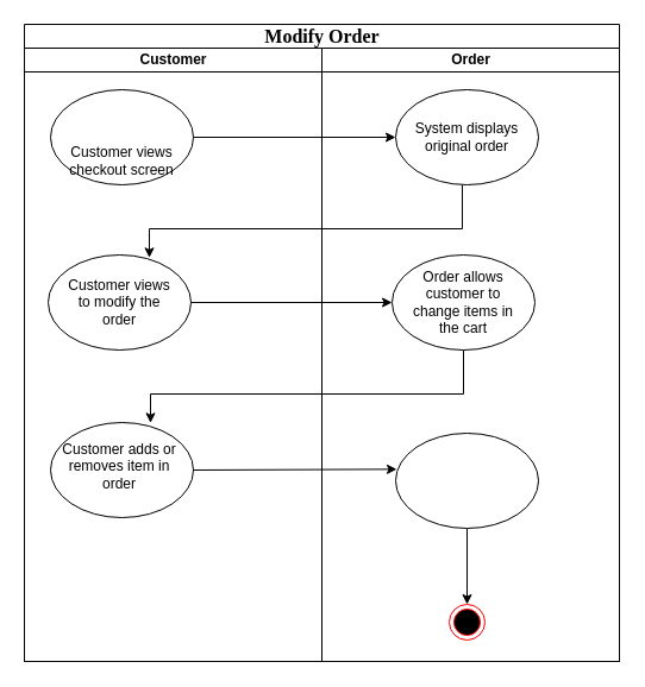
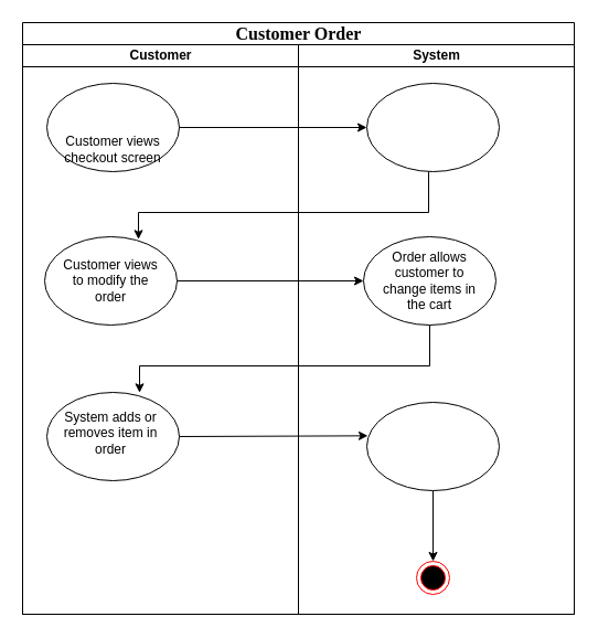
- <mxCell id="2" value="&lt;span id=&quot;docs-internal-guid-7835f885-7fff-3f7c-4a5b-f715589c2610&quot;&gt;&lt;span style=&quot;font-size: 12pt ; font-family: &amp;#34;times new roman&amp;#34; ; background-color: transparent ; vertical-align: baseline&quot;&gt;Modify Order&lt;/span&gt;&lt;/span&gt;" style="swimlane;html=1;childLayout=stackLayout;startSize=20;rounded=0;shadow=0;comic=0;labelBackgroundColor=none;strokeWidth=1;fontFamily=Verdana;fontSize=12;align=center;" vertex="1" parent="1"><mxGeometry x="20" y="20" width="500" height="536" as="geometry" /></mxCell>
+ <mxCell id="2" value="&lt;span id=&quot;docs-internal-guid-7835f885-7fff-3f7c-4a5b-f715589c2610&quot;&gt;&lt;span style=&quot;font-size: 12pt ; font-family: &amp;#34;times new roman&amp;#34; ; background-color: transparent ; vertical-align: baseline&quot;&gt;Customer Order&lt;/span&gt;&lt;/span&gt;" style="swimlane;html=1;childLayout=stackLayout;startSize=20;rounded=0;shadow=0;comic=0;labelBackgroundColor=none;strokeWidth=1;fontFamily=Verdana;fontSize=12;align=center;" vertex="1" parent="1"><mxGeometry x="20" y="20" width="500" height="536" as="geometry" /></mxCell>
- <mxCell id="15" value="Order" style="swimlane;html=1;startSize=20;" vertex="1" parent="2"><mxGeometry x="250" y="20" width="250" height="516" as="geometry" /></mxCell>
+ <mxCell id="15" value="System" style="swimlane;html=1;startSize=20;" vertex="1" parent="2"><mxGeometry x="250" y="20" width="250" height="516" as="geometry" /></mxCell>
- <mxCell id="22" value="System displays original order" style="text;html=1;strokeColor=none;fillColor=none;align=center;verticalAlign=middle;whiteSpace=wrap;rounded=0;" vertex="1" parent="15"><mxGeometry x="72" y="60" width="100" height="30" as="geometry" /></mxCell>
- <mxCell id="7" value="Customer adds or removes item in order" style="text;html=1;strokeColor=none;fillColor=none;align=center;verticalAlign=middle;whiteSpace=wrap;rounded=0;" vertex="1" parent="3"><mxGeometry x="30" y="337" width="100" height="30" as="geometry" /></mxCell>
+ <mxCell id="7" value="System adds or removes item in order" style="text;html=1;strokeColor=none;fillColor=none;align=center;verticalAlign=middle;whiteSpace=wrap;rounded=0;" vertex="1" parent="3"><mxGeometry x="30" y="337" width="100" height="30" as="geometry" /></mxCell>
